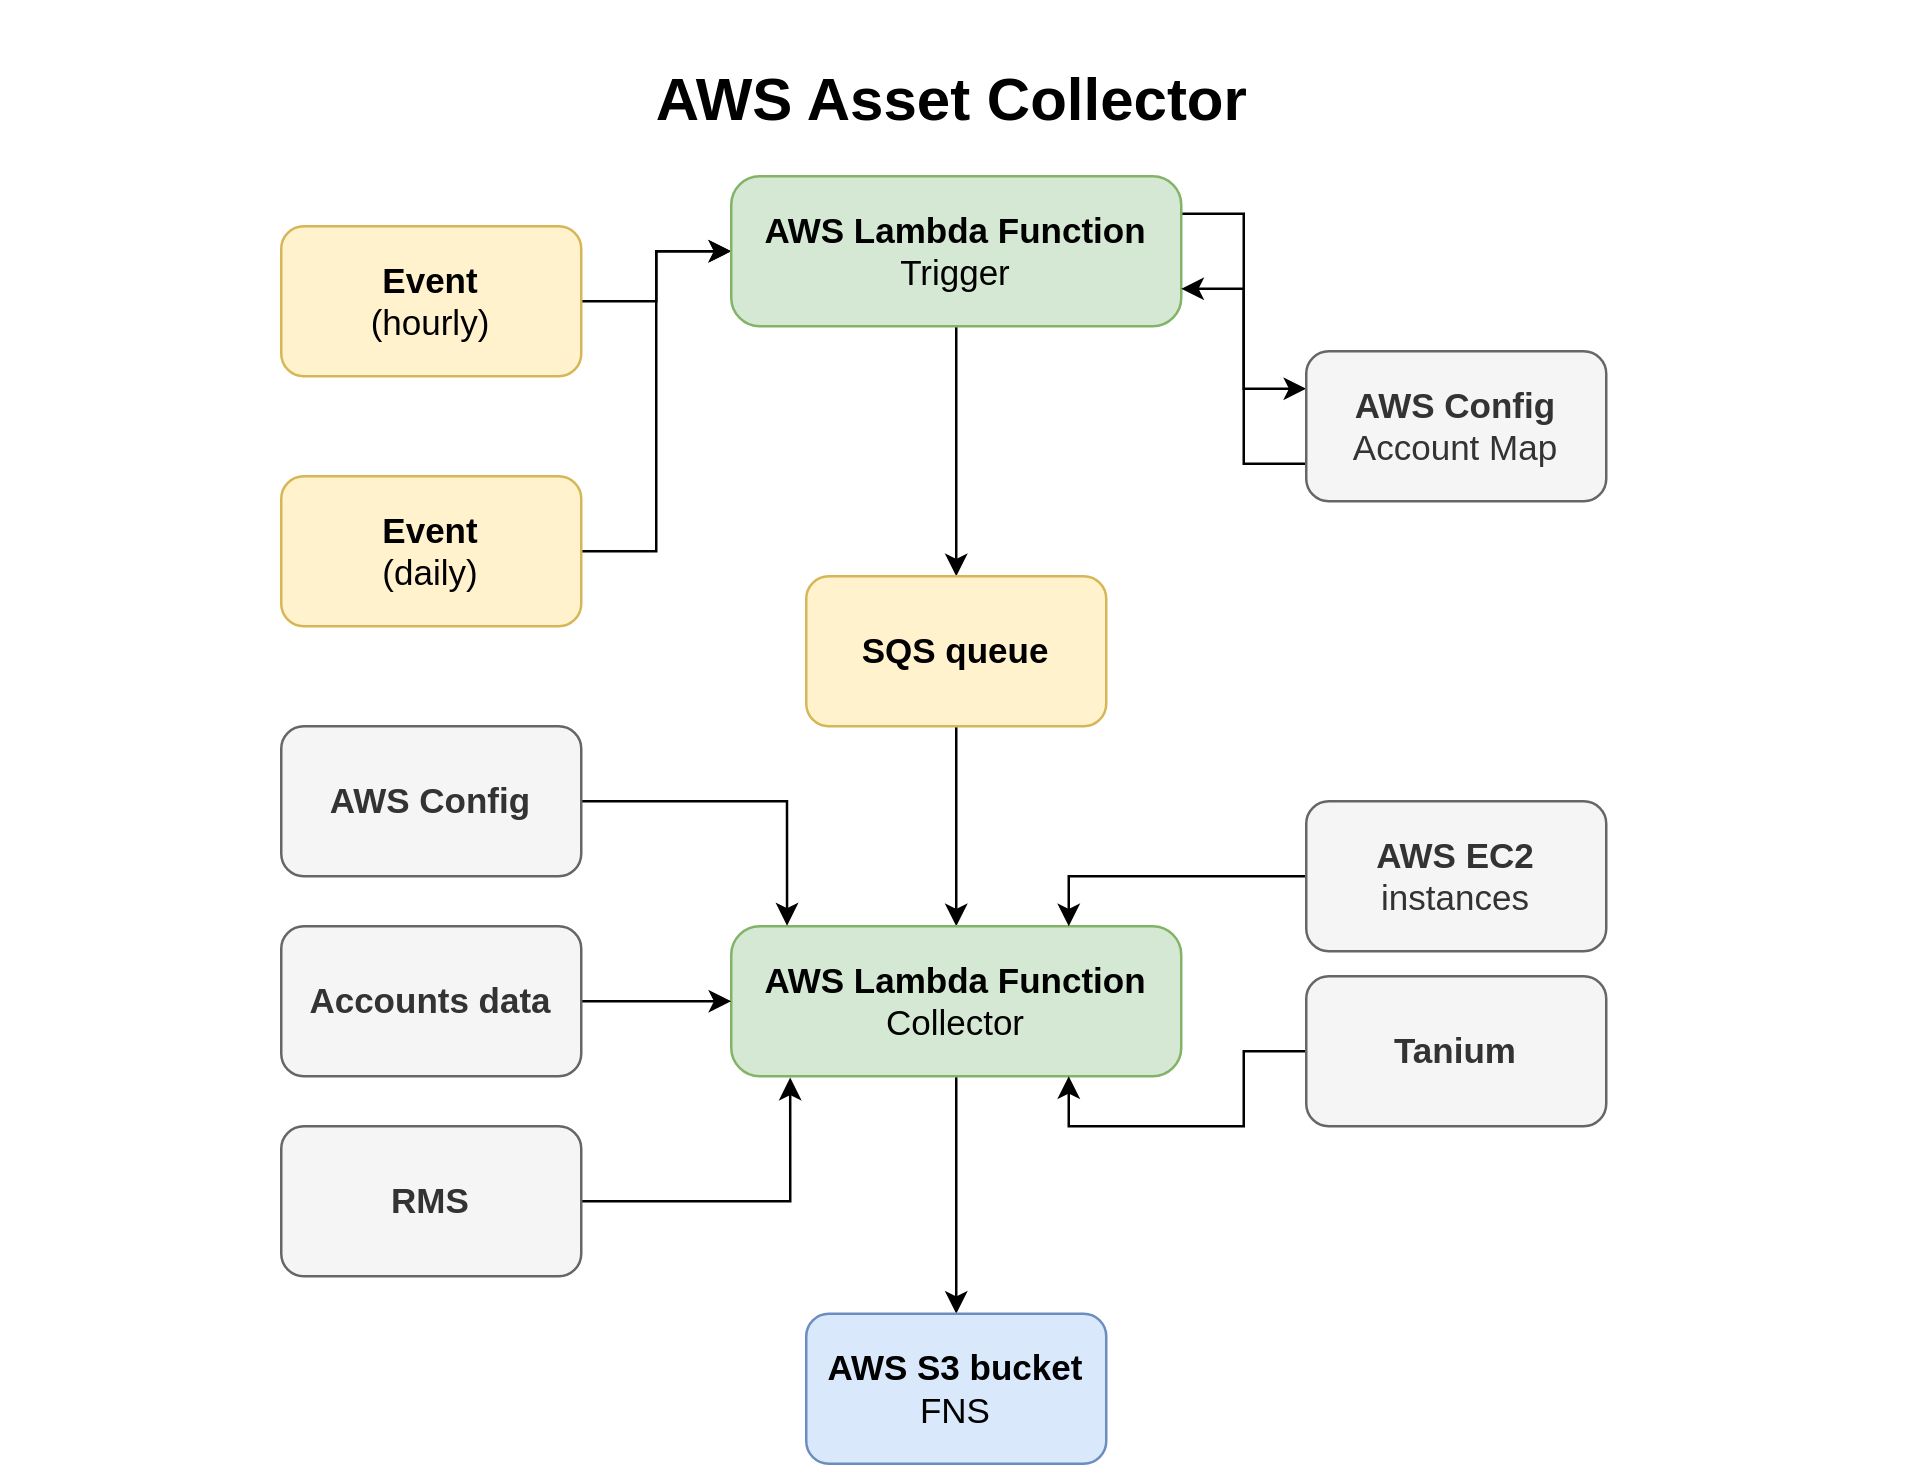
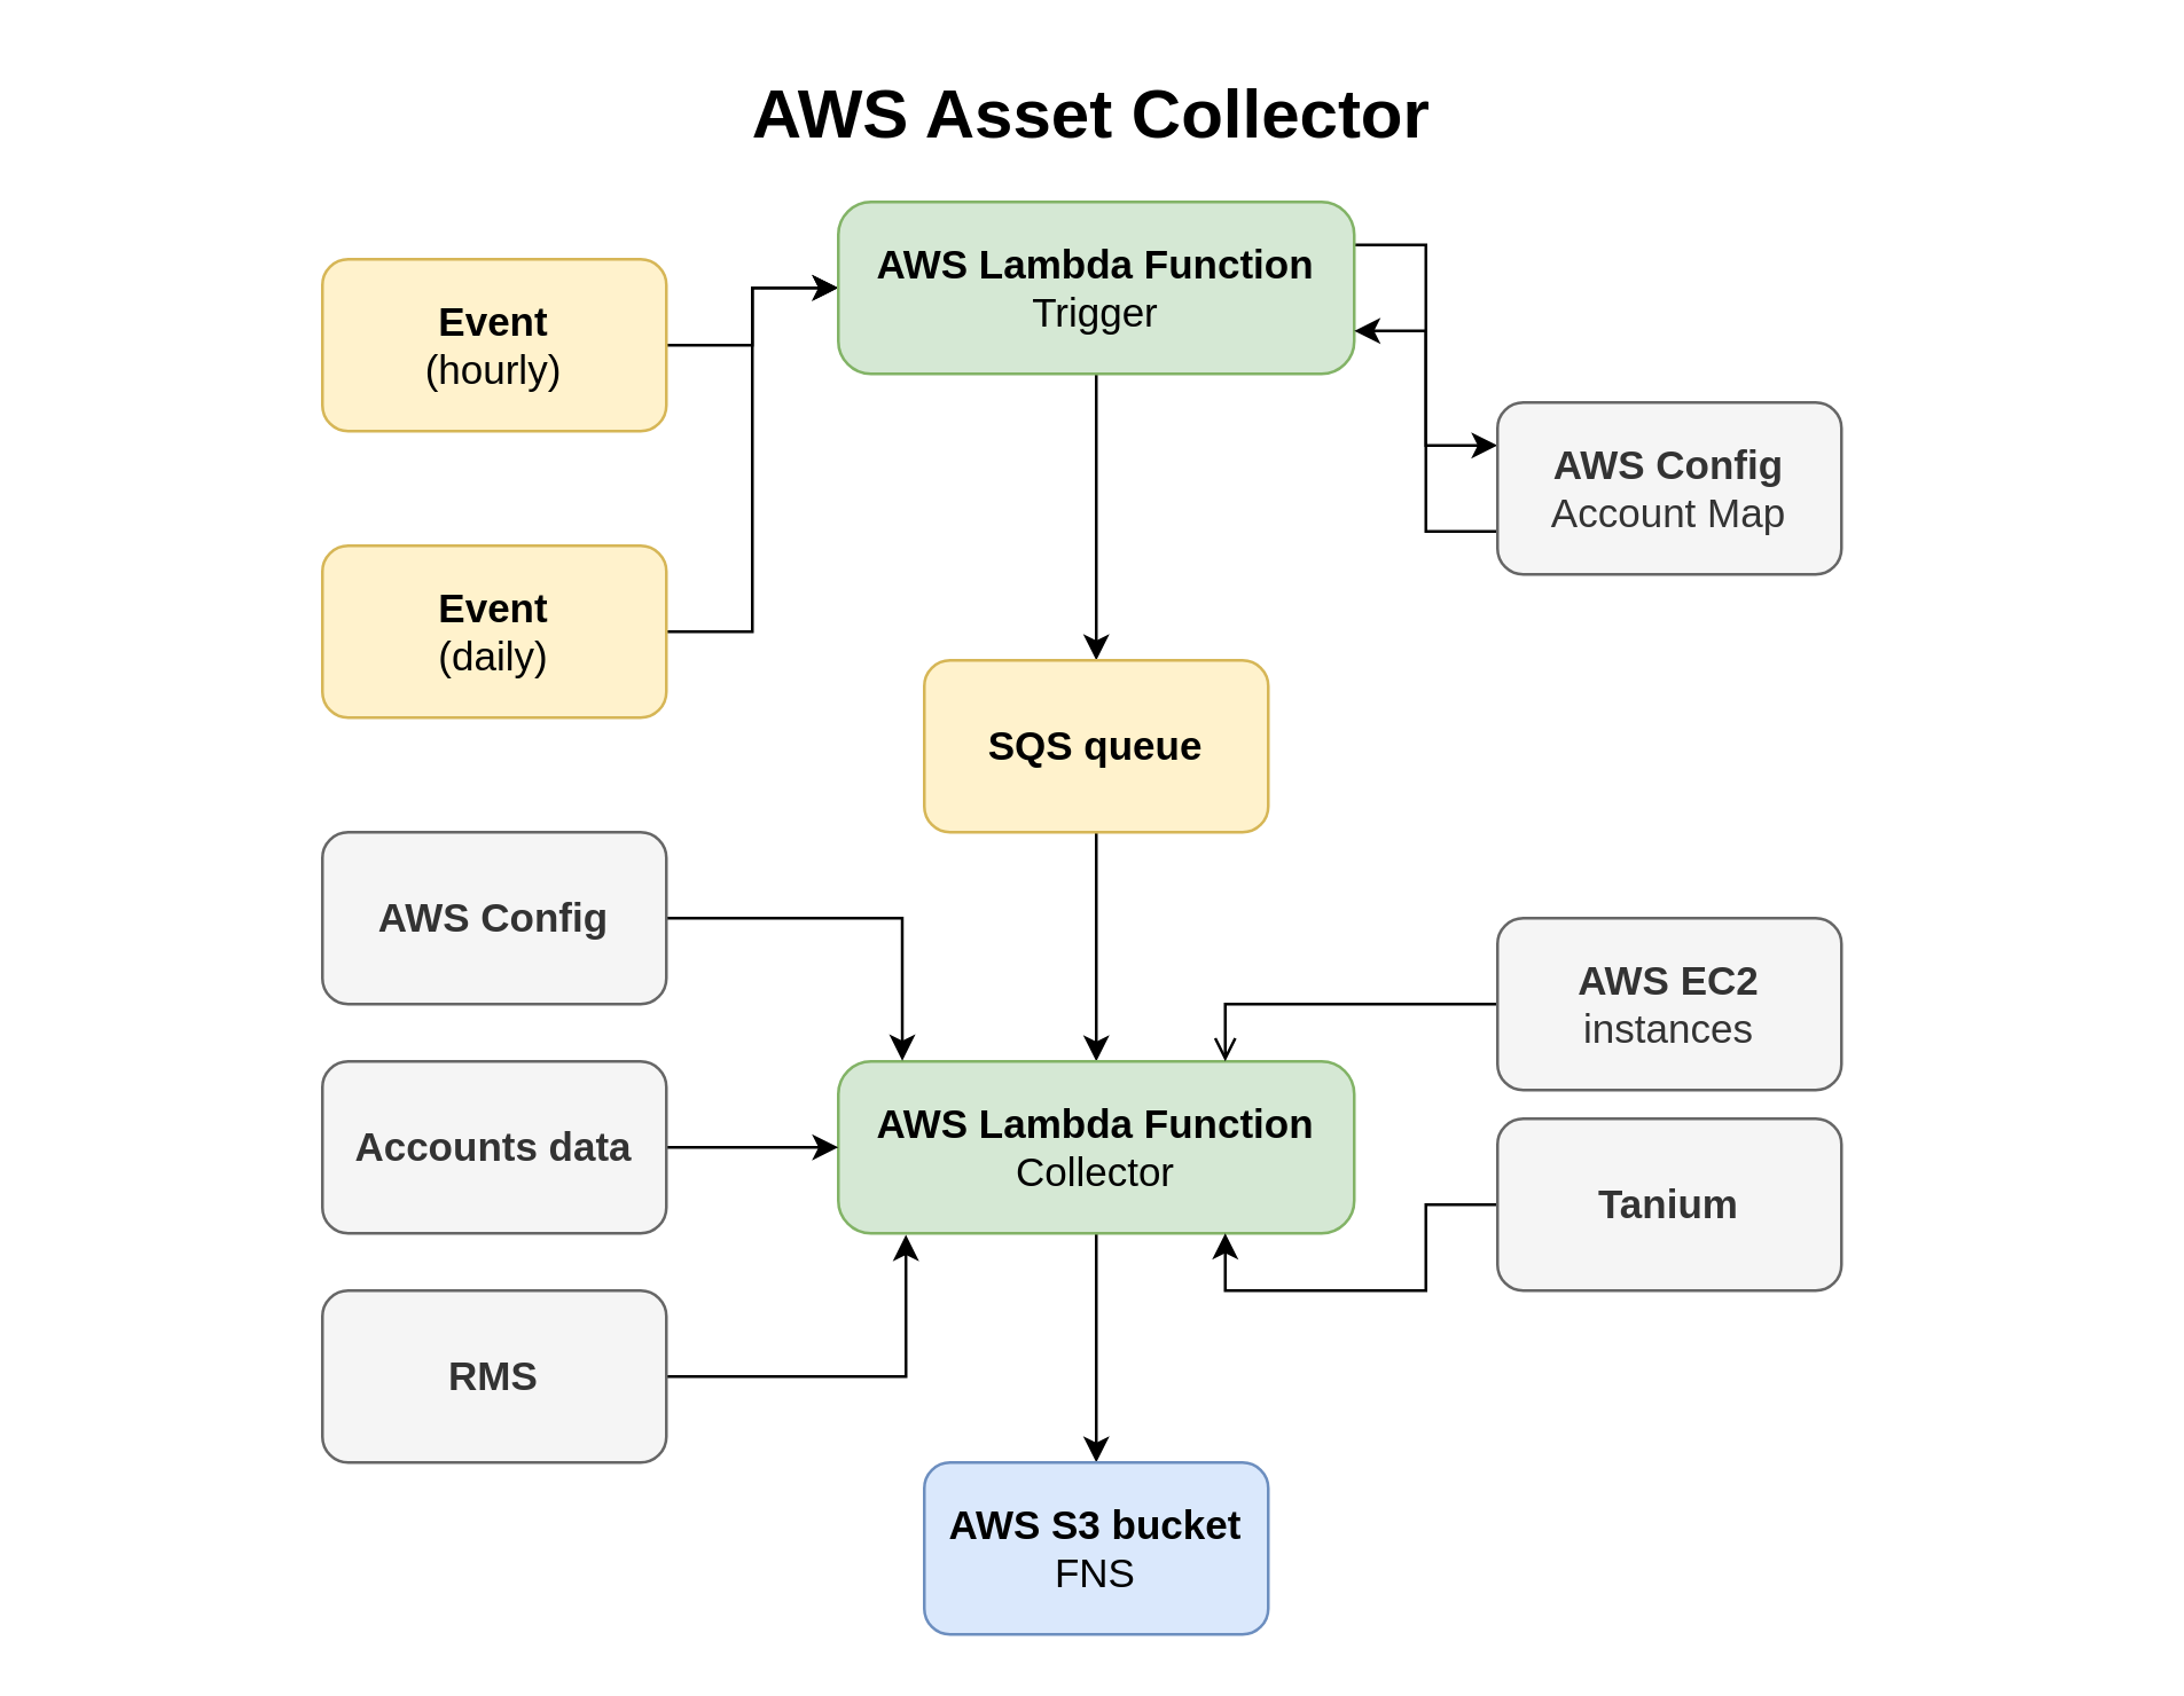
- <mxCell id="23" style="edgeStyle=orthogonalEdgeStyle;rounded=0;orthogonalLoop=1;jettySize=auto;html=1;exitX=0;exitY=0.5;exitDx=0;exitDy=0;entryX=0.75;entryY=0;entryDx=0;entryDy=0;" edge="1" parent="1" source="24" target="15"><mxGeometry relative="1" as="geometry" /></mxCell>
+ <mxCell id="23" style="edgeStyle=orthogonalEdgeStyle;rounded=0;orthogonalLoop=1;jettySize=auto;html=1;exitX=0;exitY=0.5;exitDx=0;exitDy=0;entryX=0.75;entryY=0;entryDx=0;entryDy=0;endArrow=open;" edge="1" parent="1" source="24" target="15"><mxGeometry relative="1" as="geometry" /></mxCell>
- <mxCell id="16" value="&lt;font style=&quot;font-size: 14px;&quot;&gt;&lt;b&gt;AWS S3 bucket&lt;/b&gt;&lt;br&gt;FNS&lt;/font&gt;" style="rounded=1;whiteSpace=wrap;html=1;fillColor=#dae8fc;strokeColor=#6c8ebf;" vertex="1" parent="1"><mxGeometry x="322" y="525" width="120" height="60" as="geometry" /></mxCell>
+ <mxCell id="16" value="&lt;font style=&quot;font-size: 14px;&quot;&gt;&lt;b&gt;AWS S3 bucket&lt;/b&gt;&lt;br&gt;FNS&lt;/font&gt;" style="rounded=1;whiteSpace=wrap;html=1;fillColor=#dae8fc;strokeColor=#6c8ebf;" vertex="1" parent="1"><mxGeometry x="322" y="510" width="120" height="60" as="geometry" /></mxCell>
